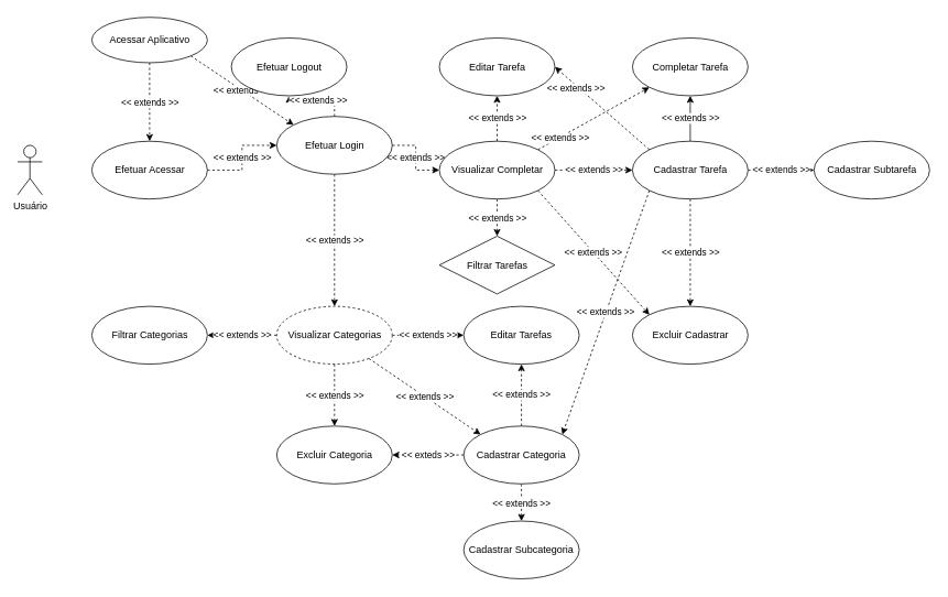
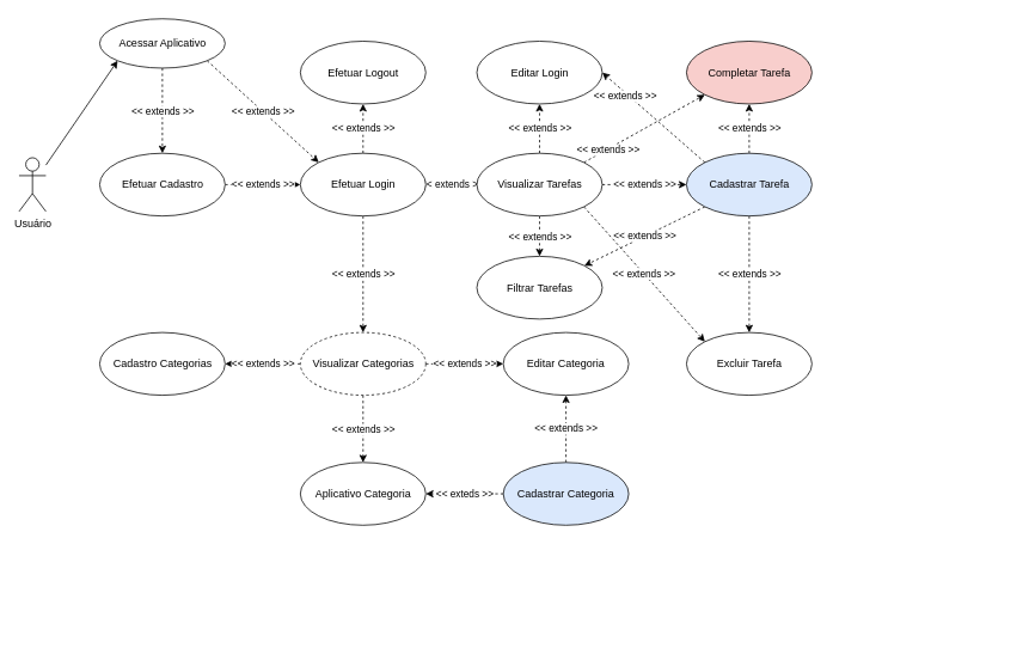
- <mxCell id="26" value="Efetuar Logout&lt;br&gt;" style="ellipse;whiteSpace=wrap;html=1;" vertex="1" parent="1"><mxGeometry x="279.5" y="45.5" width="140" height="70" as="geometry" /></mxCell>
+ <mxCell id="26" value="Efetuar Logout&lt;br&gt;" style="ellipse;whiteSpace=wrap;html=1;" vertex="1" parent="1"><mxGeometry x="334.5" y="45.5" width="140" height="70" as="geometry" /></mxCell>
- <mxCell id="35" value="Editar Tarefa&lt;br&gt;" style="ellipse;whiteSpace=wrap;html=1;" vertex="1" parent="1"><mxGeometry x="531.5" y="45.5" width="140" height="70" as="geometry" /></mxCell>
+ <mxCell id="35" value="Editar Login&lt;br&gt;" style="ellipse;whiteSpace=wrap;html=1;" vertex="1" parent="1"><mxGeometry x="531.5" y="45.5" width="140" height="70" as="geometry" /></mxCell>
- <mxCell id="34" value="Completar Tarefa&lt;br&gt;" style="ellipse;whiteSpace=wrap;html=1;" vertex="1" parent="1"><mxGeometry x="765.5" y="45.5" width="140" height="70" as="geometry" /></mxCell>
+ <mxCell id="34" value="Completar Tarefa&lt;br&gt;" style="ellipse;whiteSpace=wrap;html=1;fillColor=#f8cecc;" vertex="1" parent="1"><mxGeometry x="765.5" y="45.5" width="140" height="70" as="geometry" /></mxCell>
+ <mxCell id="2" value="" style="rounded=0;orthogonalLoop=1;jettySize=auto;html=1;entryX=0;entryY=1;entryDx=0;entryDy=0;" edge="1" parent="1" source="3" target="8"><mxGeometry relative="1" as="geometry" /></mxCell>
- <mxCell id="29" value="&amp;lt;&amp;lt; extends &amp;gt;&amp;gt;" style="edgeStyle=none;rounded=0;orthogonalLoop=1;jettySize=auto;html=1;dashed=0;" edge="1" parent="1" source="31" target="34"><mxGeometry relative="1" as="geometry" /></mxCell>
+ <mxCell id="29" value="&amp;lt;&amp;lt; extends &amp;gt;&amp;gt;" style="edgeStyle=none;rounded=0;orthogonalLoop=1;jettySize=auto;html=1;dashed=1;" edge="1" parent="1" source="31" target="34"><mxGeometry relative="1" as="geometry" /></mxCell>
- <mxCell id="12" value="Efetuar Login&lt;br&gt;" style="ellipse;whiteSpace=wrap;html=1;" vertex="1" parent="1"><mxGeometry x="334.5" y="140.5" width="140" height="70" as="geometry" /></mxCell>
+ <mxCell id="12" value="Efetuar Login&lt;br&gt;" style="ellipse;whiteSpace=wrap;html=1;" vertex="1" parent="1"><mxGeometry x="334.5" y="170.5" width="140" height="70" as="geometry" /></mxCell>
- <mxCell id="6" value="Efetuar Acessar&lt;br&gt;" style="ellipse;whiteSpace=wrap;html=1;" vertex="1" parent="1"><mxGeometry x="110.5" y="170.5" width="140" height="70" as="geometry" /></mxCell>
+ <mxCell id="6" value="Efetuar Cadastro&lt;br&gt;" style="ellipse;whiteSpace=wrap;html=1;" vertex="1" parent="1"><mxGeometry x="110.5" y="170.5" width="140" height="70" as="geometry" /></mxCell>
- <mxCell id="42" value="Visualizar Completar" style="ellipse;whiteSpace=wrap;html=1;" vertex="1" parent="1"><mxGeometry x="531.5" y="170.5" width="140" height="70" as="geometry" /></mxCell>
+ <mxCell id="42" value="Visualizar Tarefas" style="ellipse;whiteSpace=wrap;html=1;" vertex="1" parent="1"><mxGeometry x="531.5" y="170.5" width="140" height="70" as="geometry" /></mxCell>
- <mxCell id="31" value="Cadastrar Tarefa&lt;br&gt;" style="ellipse;whiteSpace=wrap;html=1;" vertex="1" parent="1"><mxGeometry x="765.5" y="170.5" width="140" height="70" as="geometry" /></mxCell>
+ <mxCell id="31" value="Cadastrar Tarefa&lt;br&gt;" style="ellipse;whiteSpace=wrap;html=1;fillColor=#dae8fc;" vertex="1" parent="1"><mxGeometry x="765.5" y="170.5" width="140" height="70" as="geometry" /></mxCell>
- <mxCell id="30" value="&amp;lt;&amp;lt; extends &amp;gt;&amp;gt;" style="edgeStyle=none;rounded=0;orthogonalLoop=1;jettySize=auto;html=1;dashed=1;" edge="1" parent="1" source="31" target="32"><mxGeometry relative="1" as="geometry" /></mxCell>
- <mxCell id="32" value="Cadastrar Subtarefa&lt;br&gt;" style="ellipse;whiteSpace=wrap;html=1;" vertex="1" parent="1"><mxGeometry x="985.5" y="170.5" width="140" height="70" as="geometry" /></mxCell>
- <mxCell id="43" value="Filtrar Tarefas" style="rhombus;whiteSpace=wrap;html=1;" vertex="1" parent="1"><mxGeometry x="531.5" y="285.5" width="140" height="70" as="geometry" /></mxCell>
+ <mxCell id="43" value="Filtrar Tarefas" style="ellipse;whiteSpace=wrap;html=1;" vertex="1" parent="1"><mxGeometry x="531.5" y="285.5" width="140" height="70" as="geometry" /></mxCell>
- <mxCell id="28" value="&amp;lt;&amp;lt; extends &amp;gt;&amp;gt;" style="rounded=0;orthogonalLoop=1;jettySize=auto;html=1;exitX=0;exitY=1;exitDx=0;exitDy=0;entryX=1;entryY=0;entryDx=0;entryDy=0;dashed=1;" edge="1" parent="1" source="31" target="24"><mxGeometry relative="1" as="geometry" /></mxCell>
+ <mxCell id="28" value="&amp;lt;&amp;lt; extends &amp;gt;&amp;gt;" style="rounded=0;orthogonalLoop=1;jettySize=auto;html=1;exitX=0;exitY=1;exitDx=0;exitDy=0;dashed=1;" edge="1" parent="1" source="31" target="43"><mxGeometry relative="1" as="geometry" /></mxCell>
- <mxCell id="18" value="Filtrar Categorias&lt;br&gt;" style="ellipse;whiteSpace=wrap;html=1;" vertex="1" parent="1"><mxGeometry x="110.5" y="370.5" width="140" height="70" as="geometry" /></mxCell>
+ <mxCell id="18" value="Cadastro Categorias&lt;br&gt;" style="ellipse;whiteSpace=wrap;html=1;" vertex="1" parent="1"><mxGeometry x="110.5" y="370.5" width="140" height="70" as="geometry" /></mxCell>
- <mxCell id="20" value="Editar Tarefas&lt;br&gt;" style="ellipse;whiteSpace=wrap;html=1;" vertex="1" parent="1"><mxGeometry x="561" y="370.5" width="140" height="70" as="geometry" /></mxCell>
+ <mxCell id="20" value="Editar Categoria&lt;br&gt;" style="ellipse;whiteSpace=wrap;html=1;" vertex="1" parent="1"><mxGeometry x="561" y="370.5" width="140" height="70" as="geometry" /></mxCell>
- <mxCell id="33" value="Excluir Cadastrar&lt;br&gt;" style="ellipse;whiteSpace=wrap;html=1;" vertex="1" parent="1"><mxGeometry x="765.5" y="370.5" width="140" height="70" as="geometry" /></mxCell>
+ <mxCell id="33" value="Excluir Tarefa&lt;br&gt;" style="ellipse;whiteSpace=wrap;html=1;" vertex="1" parent="1"><mxGeometry x="765.5" y="370.5" width="140" height="70" as="geometry" /></mxCell>
- <mxCell id="13" value="&amp;lt;&amp;lt; extends &amp;gt;&amp;gt;" style="rounded=0;orthogonalLoop=1;jettySize=auto;html=1;dashed=1;entryX=0;entryY=0;entryDx=0;entryDy=0;" edge="1" parent="1" source="17" target="24"><mxGeometry relative="1" as="geometry" /></mxCell>
- <mxCell id="24" value="Cadastrar Categoria" style="ellipse;whiteSpace=wrap;html=1;" vertex="1" parent="1"><mxGeometry x="561" y="515.5" width="140" height="70" as="geometry" /></mxCell>
+ <mxCell id="24" value="Cadastrar Categoria" style="ellipse;whiteSpace=wrap;html=1;fillColor=#dae8fc;" vertex="1" parent="1"><mxGeometry x="561" y="515.5" width="140" height="70" as="geometry" /></mxCell>
- <mxCell id="19" value="Excluir Categoria&lt;br&gt;" style="ellipse;whiteSpace=wrap;html=1;" vertex="1" parent="1"><mxGeometry x="334.5" y="515.5" width="140" height="70" as="geometry" /></mxCell>
+ <mxCell id="19" value="Aplicativo Categoria&lt;br&gt;" style="ellipse;whiteSpace=wrap;html=1;" vertex="1" parent="1"><mxGeometry x="334.5" y="515.5" width="140" height="70" as="geometry" /></mxCell>
- <mxCell id="23" value="&amp;lt;&amp;lt; extends &amp;gt;&amp;gt;" style="edgeStyle=none;rounded=0;orthogonalLoop=1;jettySize=auto;html=1;dashed=1;" edge="1" parent="1" source="24" target="25"><mxGeometry relative="1" as="geometry" /></mxCell>
- <mxCell id="25" value="Cadastrar Subcategoria" style="ellipse;whiteSpace=wrap;html=1;" vertex="1" parent="1"><mxGeometry x="561" y="630.5" width="140" height="70" as="geometry" /></mxCell>
